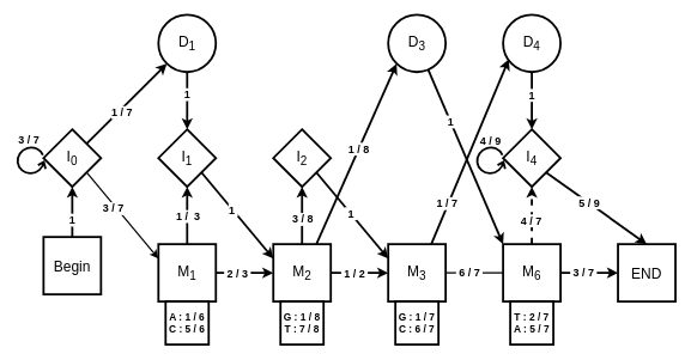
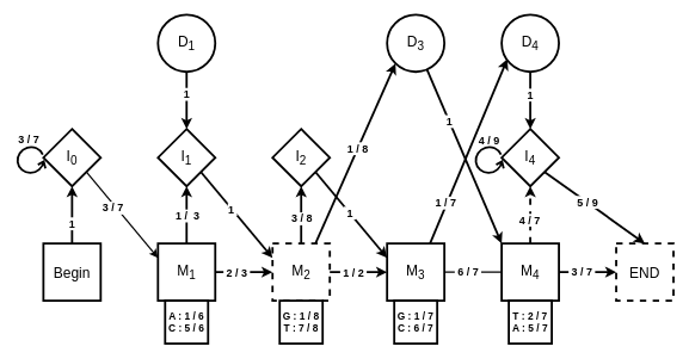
- <mxCell id="27" value="" style="endArrow=classic;html=1;exitX=1;exitY=0;exitDx=0;exitDy=0;strokeWidth=3;entryX=0;entryY=1;entryDx=0;entryDy=0;fontColor=#000000;spacing=2;" parent="1" source="11" target="2" edge="1"><mxGeometry width="50" height="50" relative="1" as="geometry"><mxPoint x="99.5" y="180" as="sourcePoint" /><mxPoint x="225" y="87" as="targetPoint" /></mxGeometry></mxCell>
- <mxCell id="28" value="&lt;font style=&quot;font-size: 15px&quot;&gt;&lt;b&gt;1 / 7&lt;/b&gt;&lt;/font&gt;" style="text;html=1;align=center;verticalAlign=middle;resizable=0;points=[];labelBackgroundColor=#ffffff;fontColor=#000000;spacing=2;" parent="27" vertex="1" connectable="0"><mxGeometry x="-0.162" y="-3" relative="1" as="geometry"><mxPoint as="offset" /></mxGeometry></mxCell>
- <mxCell id="4" value="&lt;font style=&quot;font-size: 20px&quot;&gt;Begin&lt;/font&gt;" style="rounded=0;whiteSpace=wrap;html=1;strokeWidth=3;fontColor=#000000;spacing=2;" parent="1" vertex="1"><mxGeometry x="60" y="330" width="80" height="80" as="geometry" /></mxCell>
+ <mxCell id="4" value="&lt;font style=&quot;font-size: 20px&quot;&gt;Begin&lt;/font&gt;" style="rounded=0;whiteSpace=wrap;html=1;strokeWidth=3;fontColor=#000000;spacing=2;" parent="1" vertex="1"><mxGeometry x="60" y="340" width="80" height="80" as="geometry" /></mxCell>
- <mxCell id="7" value="&lt;span style=&quot;font-size: 20px ; white-space: normal&quot;&gt;M&lt;sub&gt;2&lt;/sub&gt;&lt;/span&gt;" style="rounded=0;whiteSpace=wrap;html=1;strokeWidth=3;fontColor=#000000;spacing=2;" parent="1" vertex="1"><mxGeometry x="380" y="340" width="80" height="80" as="geometry" /></mxCell>
+ <mxCell id="7" value="&lt;span style=&quot;font-size: 20px ; white-space: normal&quot;&gt;M&lt;sub&gt;2&lt;/sub&gt;&lt;/span&gt;" style="rounded=0;whiteSpace=wrap;html=1;strokeWidth=3;fontColor=#000000;spacing=2;dashed=1;" parent="1" vertex="1"><mxGeometry x="380" y="340" width="80" height="80" as="geometry" /></mxCell>
- <mxCell id="8" value="&lt;span style=&quot;font-size: 20px ; white-space: normal&quot;&gt;M&lt;sub&gt;6&lt;/sub&gt;&lt;/span&gt;" style="rounded=0;whiteSpace=wrap;html=1;strokeWidth=3;fontColor=#000000;spacing=2;" parent="1" vertex="1"><mxGeometry x="700" y="340" width="80" height="80" as="geometry" /></mxCell>
+ <mxCell id="8" value="&lt;span style=&quot;font-size: 20px ; white-space: normal&quot;&gt;M&lt;sub&gt;4&lt;/sub&gt;&lt;/span&gt;" style="rounded=0;whiteSpace=wrap;html=1;strokeWidth=3;fontColor=#000000;spacing=2;" parent="1" vertex="1"><mxGeometry x="700" y="340" width="80" height="80" as="geometry" /></mxCell>
- <mxCell id="9" value="&lt;span style=&quot;font-size: 20px&quot;&gt;END&lt;/span&gt;" style="rounded=0;whiteSpace=wrap;html=1;strokeWidth=3;fontColor=#000000;spacing=2;" parent="1" vertex="1"><mxGeometry x="860" y="340" width="80" height="80" as="geometry" /></mxCell>
+ <mxCell id="9" value="&lt;span style=&quot;font-size: 20px&quot;&gt;END&lt;/span&gt;" style="rounded=0;whiteSpace=wrap;html=1;strokeWidth=3;fontColor=#000000;spacing=2;dashed=1;" parent="1" vertex="1"><mxGeometry x="860" y="340" width="80" height="80" as="geometry" /></mxCell>
